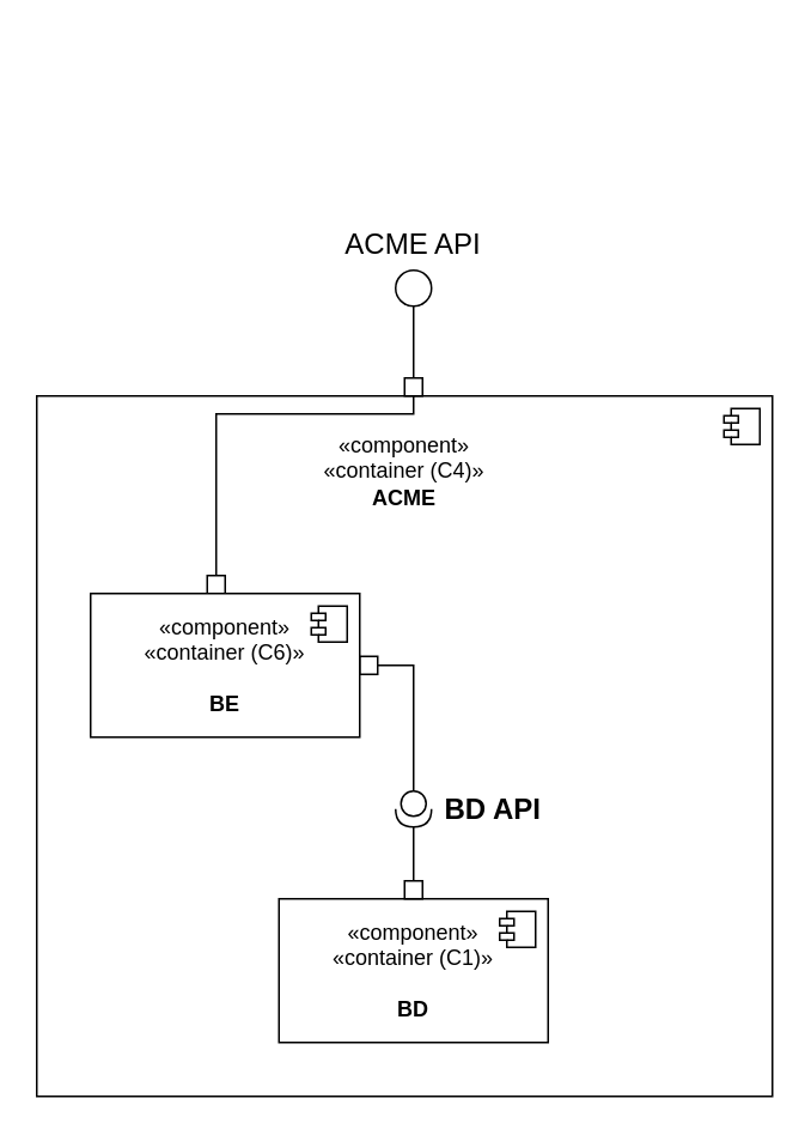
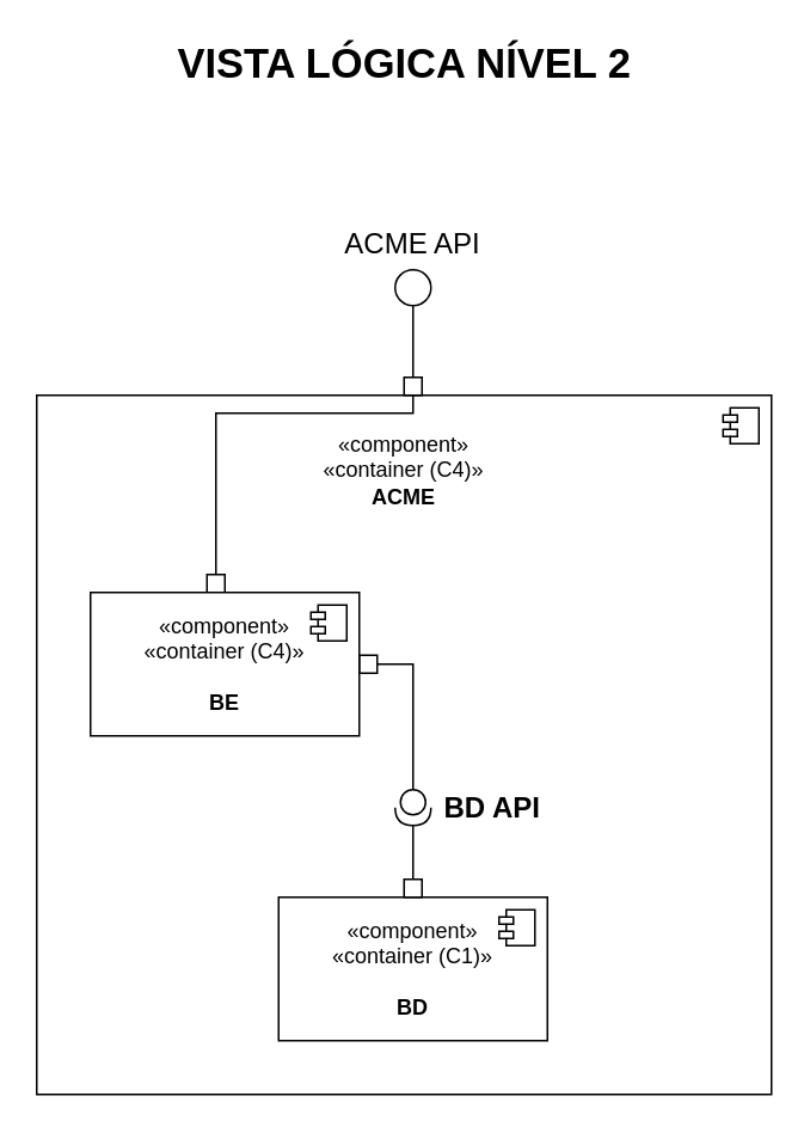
+ <mxCell id="16" value="VISTA LÓGICA NÍVEL 2" style="text;html=1;strokeColor=none;fillColor=none;align=center;verticalAlign=middle;whiteSpace=wrap;rounded=0;fontSize=23;fontFamily=Helvetica;fontStyle=1" parent="1" vertex="1"><mxGeometry x="94.5" y="20" width="261" height="30" as="geometry" /></mxCell>
- <mxCell id="6" value="«component»&lt;br&gt;«container (C6)»&lt;br&gt;&lt;b&gt;&lt;br&gt;BE&lt;br&gt;&lt;/b&gt;" style="html=1;dropTarget=0;whiteSpace=wrap;verticalAlign=middle;spacingTop=0;" parent="1" vertex="1"><mxGeometry x="50" y="330" width="150" height="80" as="geometry" /></mxCell>
+ <mxCell id="6" value="«component»&lt;br&gt;«container (C4)»&lt;br&gt;&lt;b&gt;&lt;br&gt;BE&lt;br&gt;&lt;/b&gt;" style="html=1;dropTarget=0;whiteSpace=wrap;verticalAlign=middle;spacingTop=0;" parent="1" vertex="1"><mxGeometry x="50" y="330" width="150" height="80" as="geometry" /></mxCell>
